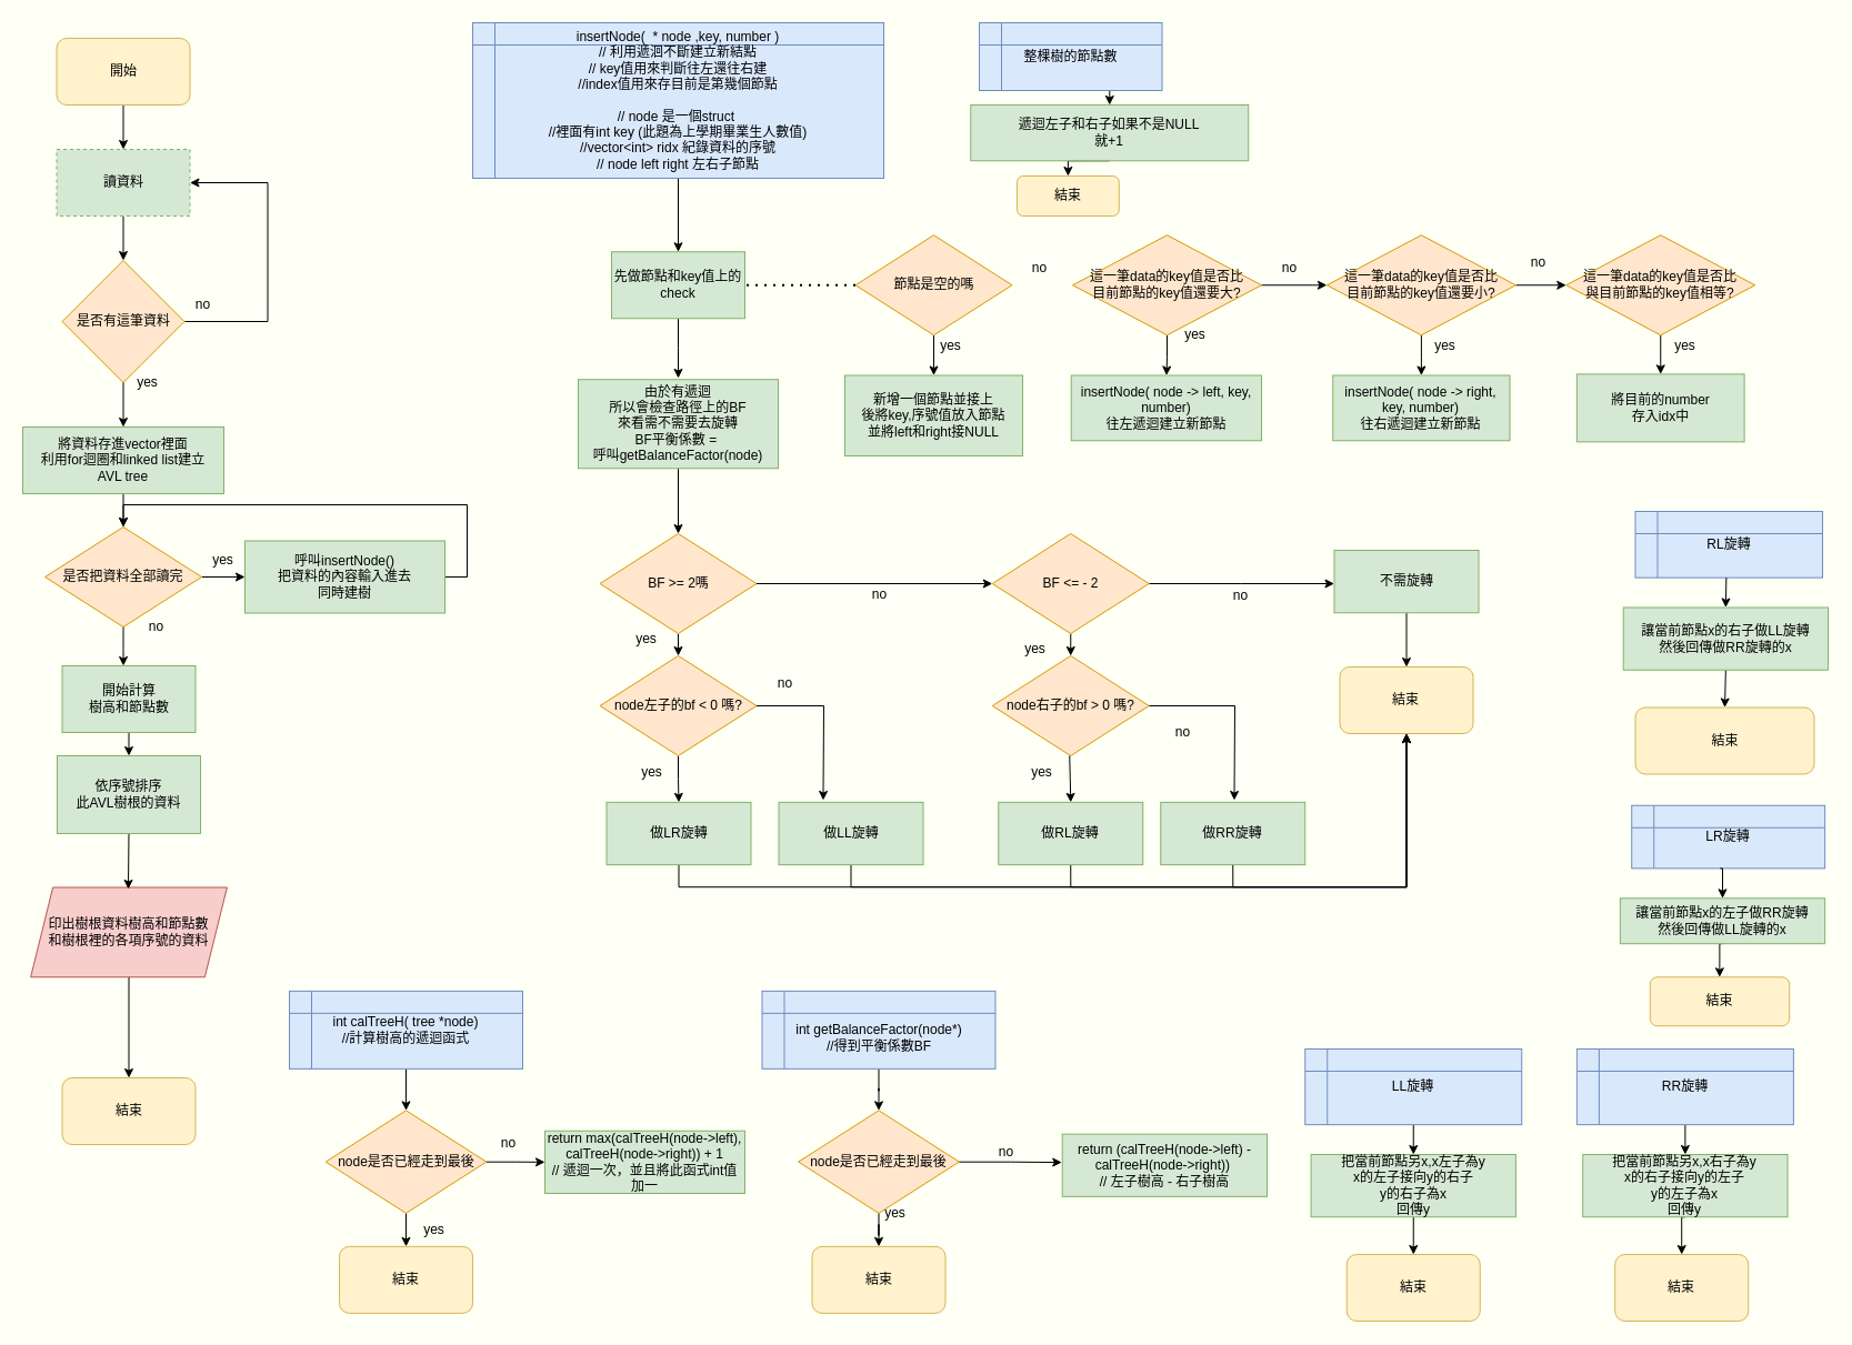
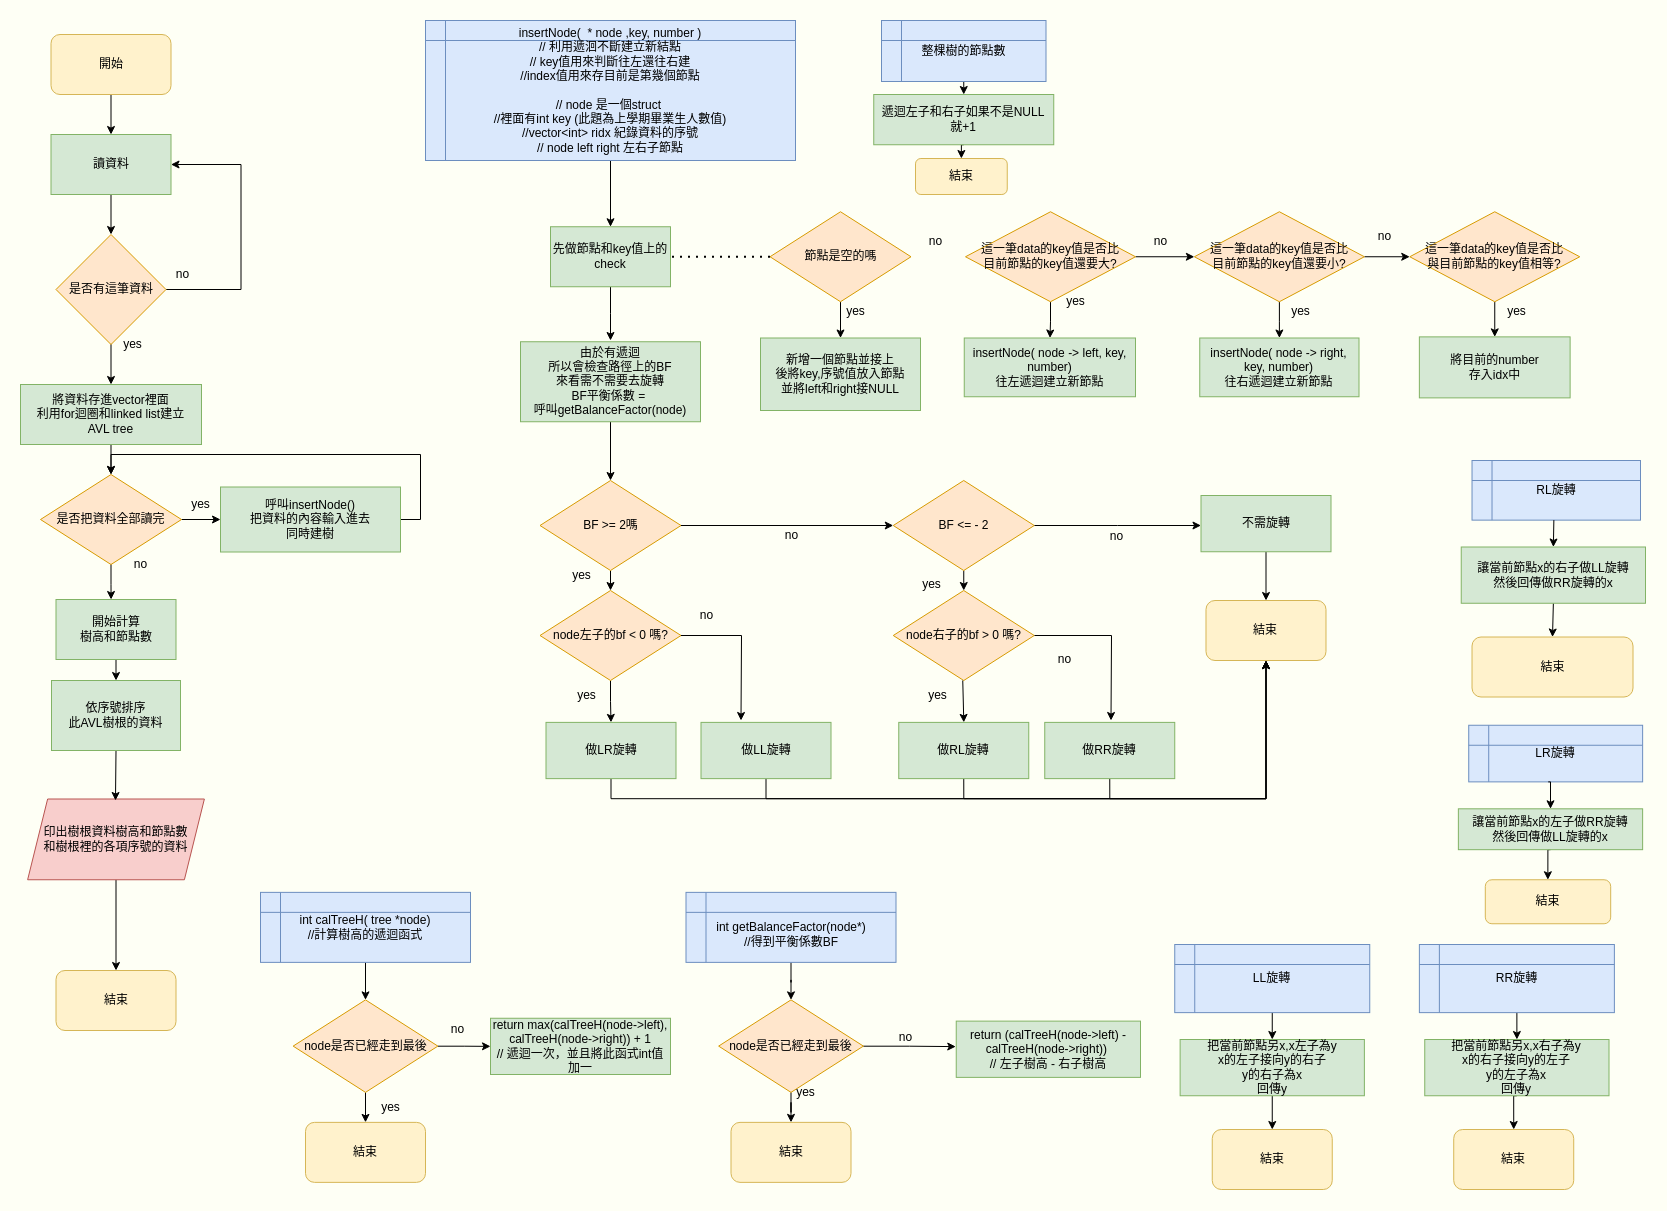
- <mxCell id="127" value="遞迴左子和右子如果不是NULL&lt;br&gt;就+1" style="whiteSpace=wrap;html=1;fillColor=#d5e8d4;strokeColor=#82b366;" parent="1" vertex="1"><mxGeometry x="873.25" y="94" width="250" height="50.25" as="geometry" /></mxCell>
+ <mxCell id="127" value="遞迴左子和右子如果不是NULL&lt;br&gt;就+1" style="whiteSpace=wrap;html=1;fillColor=#d5e8d4;strokeColor=#82b366;" parent="1" vertex="1"><mxGeometry x="873.25" y="94" width="180" height="50.25" as="geometry" /></mxCell>
- <mxCell id="5" value="讀資料" style="rounded=0;whiteSpace=wrap;html=1;fillColor=#d5e8d4;strokeColor=#82b366;dashed=1;" parent="1" vertex="1"><mxGeometry x="50.5" y="134" width="120" height="60" as="geometry" /></mxCell>
+ <mxCell id="5" value="讀資料" style="rounded=0;whiteSpace=wrap;html=1;fillColor=#d5e8d4;strokeColor=#82b366;" parent="1" vertex="1"><mxGeometry x="50.5" y="134" width="120" height="60" as="geometry" /></mxCell>
